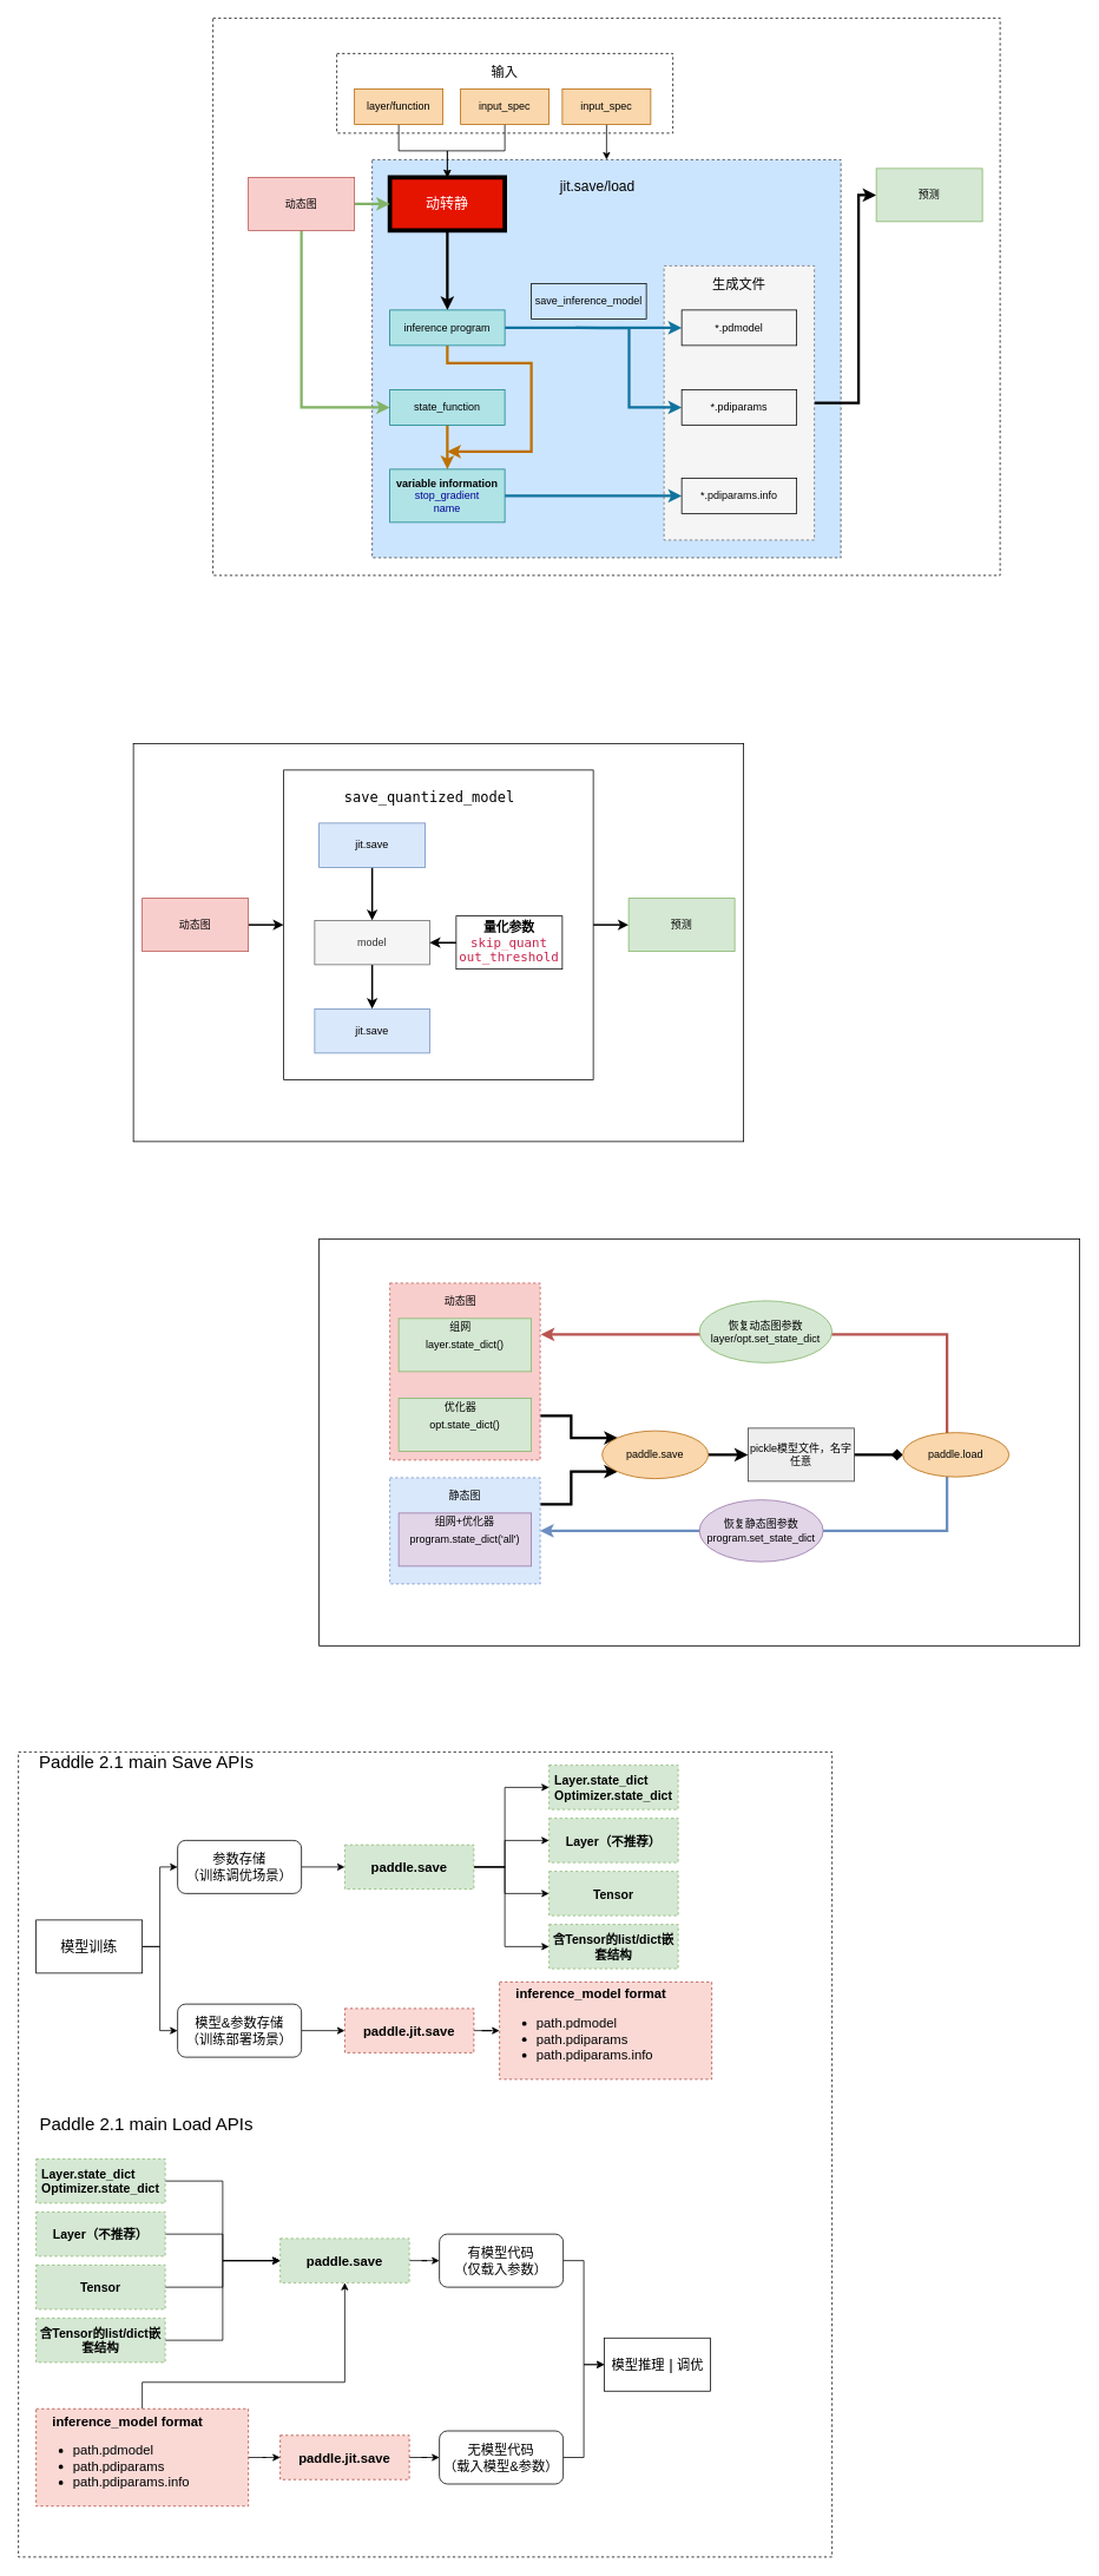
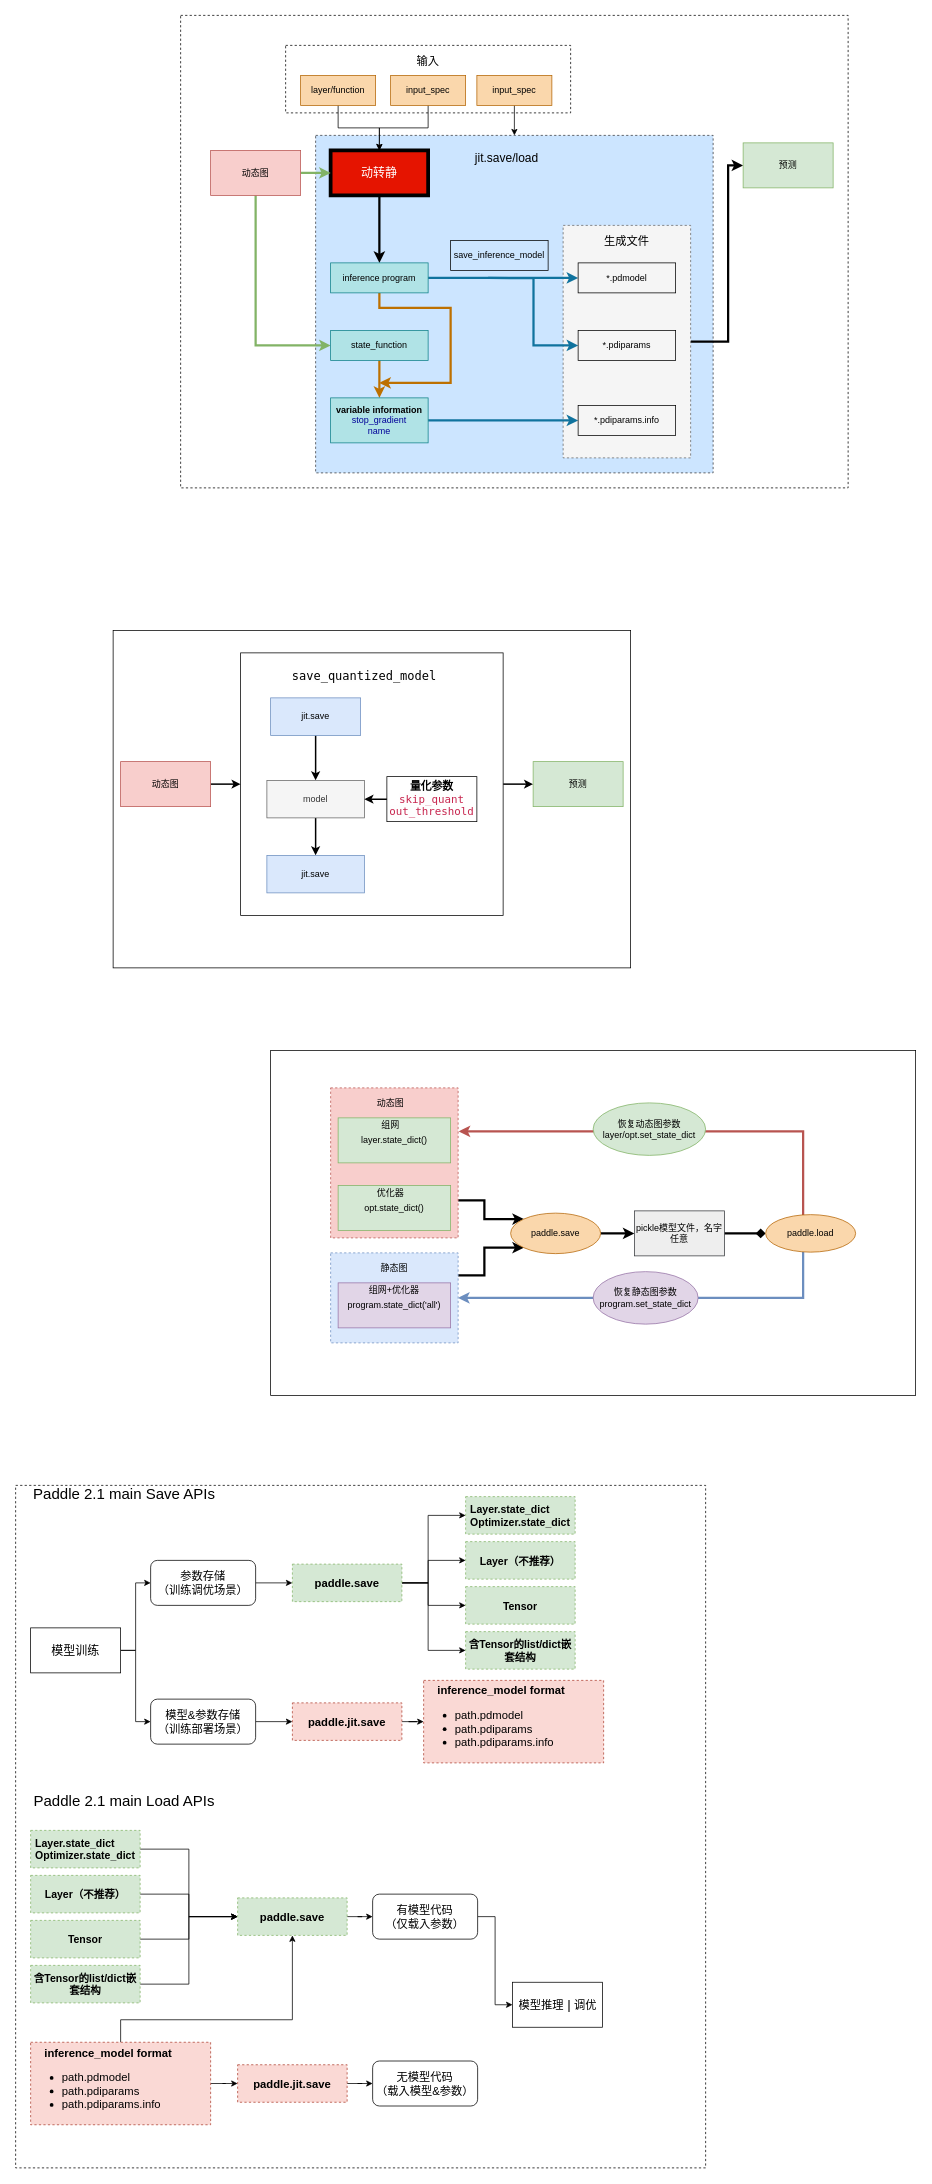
- <mxCell id="93" style="edgeStyle=orthogonalEdgeStyle;rounded=0;orthogonalLoop=1;jettySize=auto;html=1;entryX=0;entryY=0.5;entryDx=0;entryDy=0;" edge="1" parent="1" source="94" target="90"><mxGeometry relative="1" as="geometry" /></mxCell>
